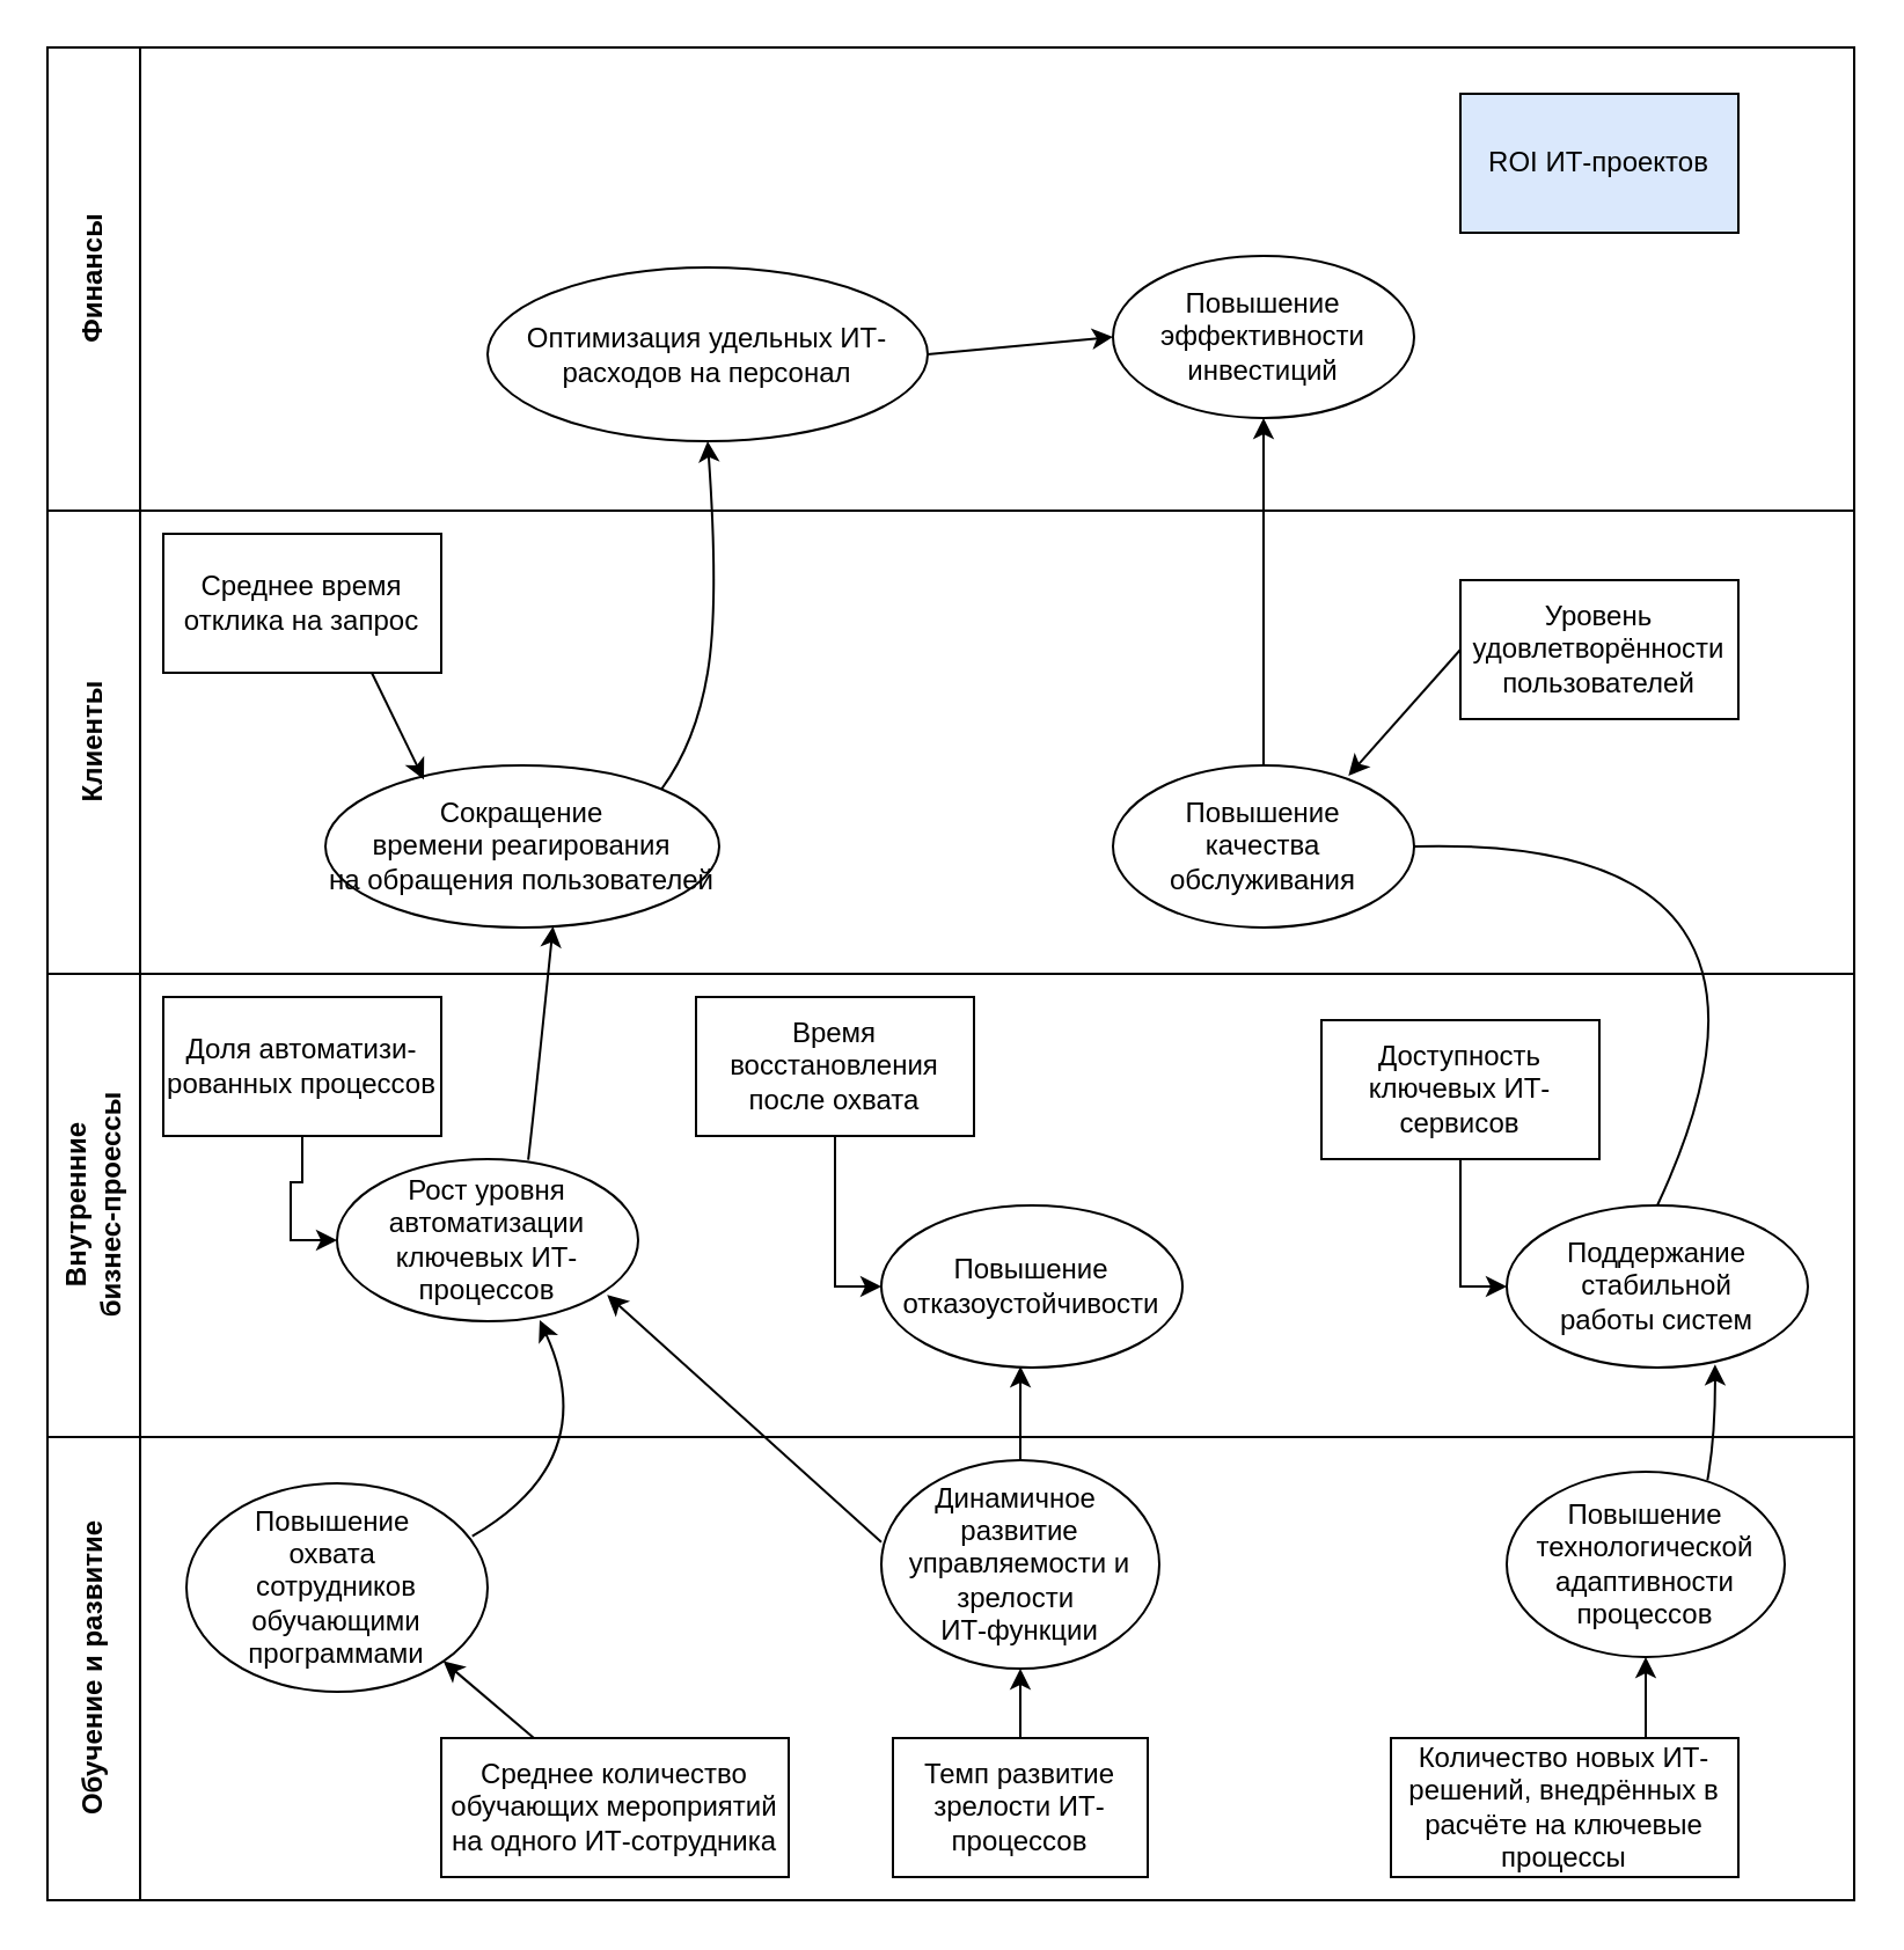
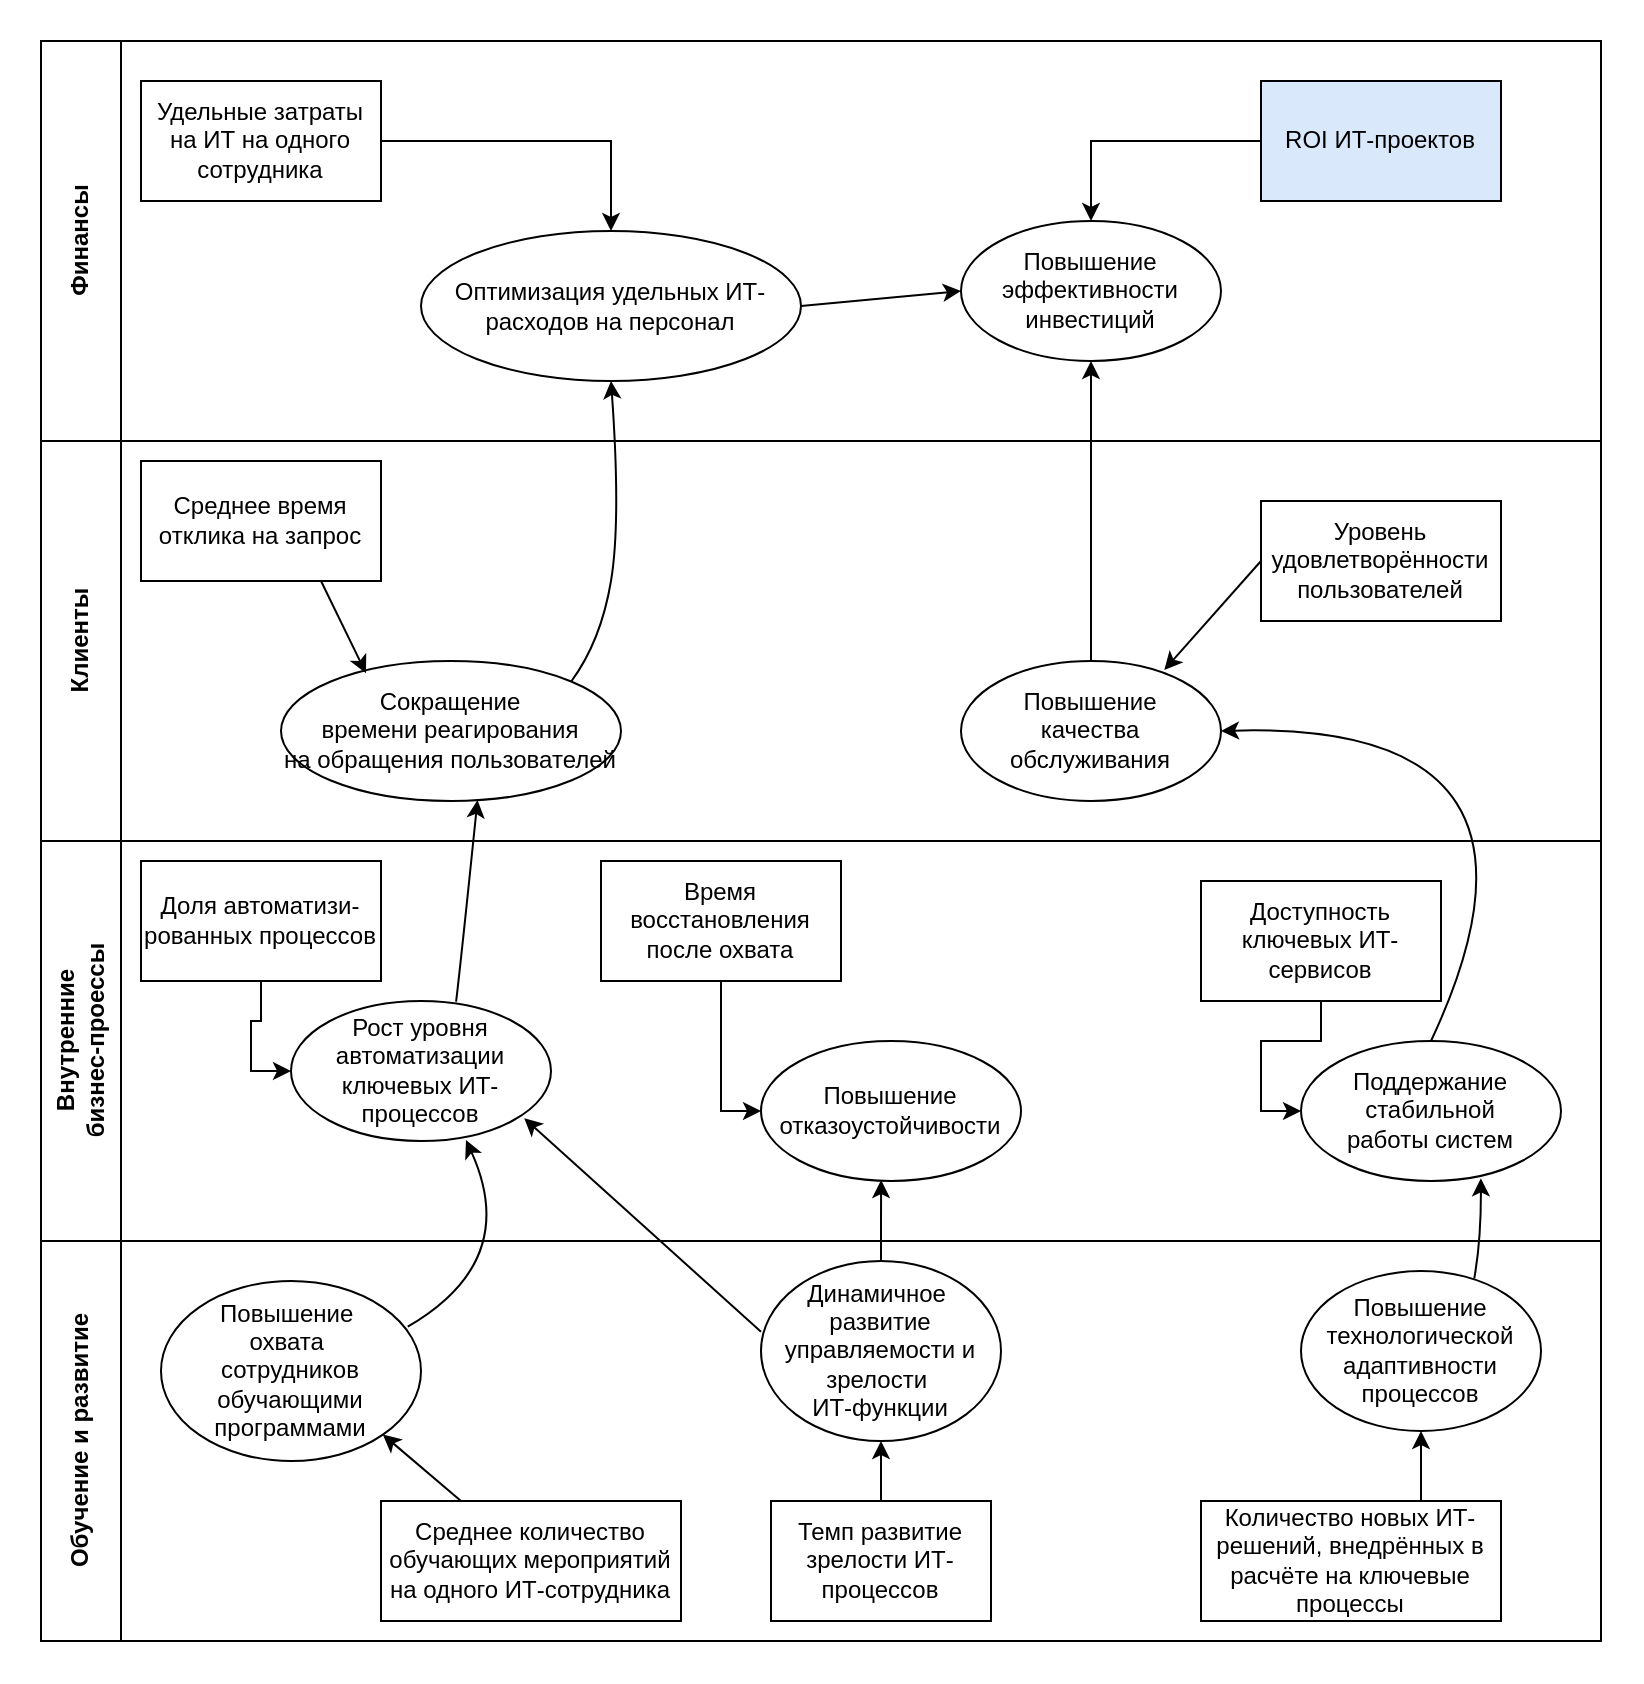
+ <mxCell id="33" value="Удельные затраты на ИТ на одного сотрудника" style="rounded=0;whiteSpace=wrap;html=1;" vertex="1" parent="29"><mxGeometry x="50" y="20" width="120" height="60" as="geometry" /></mxCell>
+ <mxCell id="32" style="edgeStyle=orthogonalEdgeStyle;rounded=0;orthogonalLoop=1;jettySize=auto;html=1;entryX=0.5;entryY=0;entryDx=0;entryDy=0;" edge="1" parent="29" source="33" target="30"><mxGeometry relative="1" as="geometry" /></mxCell>
+ <mxCell id="34" style="edgeStyle=orthogonalEdgeStyle;rounded=0;orthogonalLoop=1;jettySize=auto;html=1;entryX=0.5;entryY=0;entryDx=0;entryDy=0;" edge="1" parent="29" source="35" target="31"><mxGeometry relative="1" as="geometry" /></mxCell>
- <mxCell id="39" value="" style="curved=1;endArrow=none;html=1;rounded=0;exitX=0.5;exitY=0;exitDx=0;exitDy=0;entryX=1;entryY=0.5;entryDx=0;entryDy=0;" edge="1" parent="1" source="10" target="5"><mxGeometry width="50" height="50" relative="1" as="geometry"><mxPoint x="455" y="530" as="sourcePoint" /><mxPoint x="509" y="400" as="targetPoint" /><Array as="points"><mxPoint x="790" y="360" /></Array></mxGeometry></mxCell>
+ <mxCell id="39" value="" style="curved=1;endArrow=classic;html=1;rounded=0;exitX=0.5;exitY=0;exitDx=0;exitDy=0;entryX=1;entryY=0.5;entryDx=0;entryDy=0;" edge="1" parent="1" source="10" target="5"><mxGeometry width="50" height="50" relative="1" as="geometry"><mxPoint x="455" y="530" as="sourcePoint" /><mxPoint x="509" y="400" as="targetPoint" /><Array as="points"><mxPoint x="790" y="360" /></Array></mxGeometry></mxCell>
- <mxCell id="12" value="Доступность ключевых ИТ-сервисов" style="rounded=0;whiteSpace=wrap;html=1;" vertex="1" parent="9"><mxGeometry x="550" y="20" width="120" height="60" as="geometry" /></mxCell>
+ <mxCell id="12" value="Доступность ключевых ИТ-сервисов" style="rounded=0;whiteSpace=wrap;html=1;" vertex="1" parent="9"><mxGeometry x="580" y="20" width="120" height="60" as="geometry" /></mxCell>
